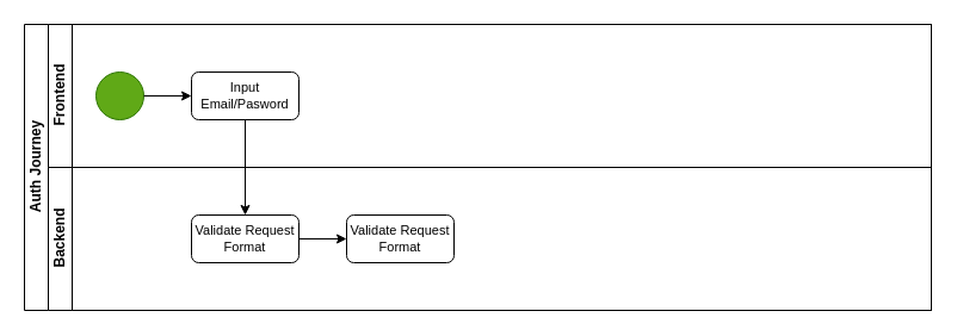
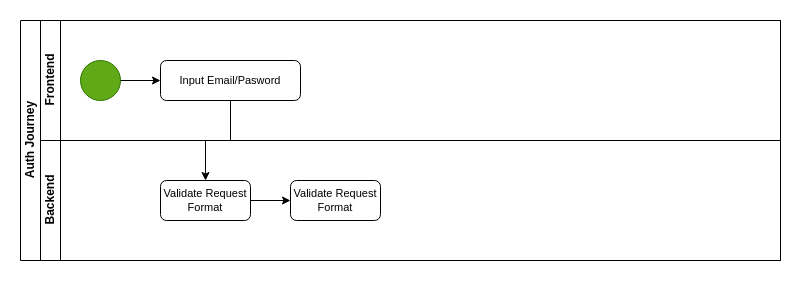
- <mxCell id="6" value="Input Email/Pasword" style="rounded=1;whiteSpace=wrap;html=1;fontSize=11;" vertex="1" parent="3"><mxGeometry x="120" y="40" width="90" height="40" as="geometry" /></mxCell>
+ <mxCell id="6" value="Input Email/Pasword" style="rounded=1;whiteSpace=wrap;html=1;fontSize=11;" vertex="1" parent="3"><mxGeometry x="120" y="40" width="140" height="40" as="geometry" /></mxCell>
